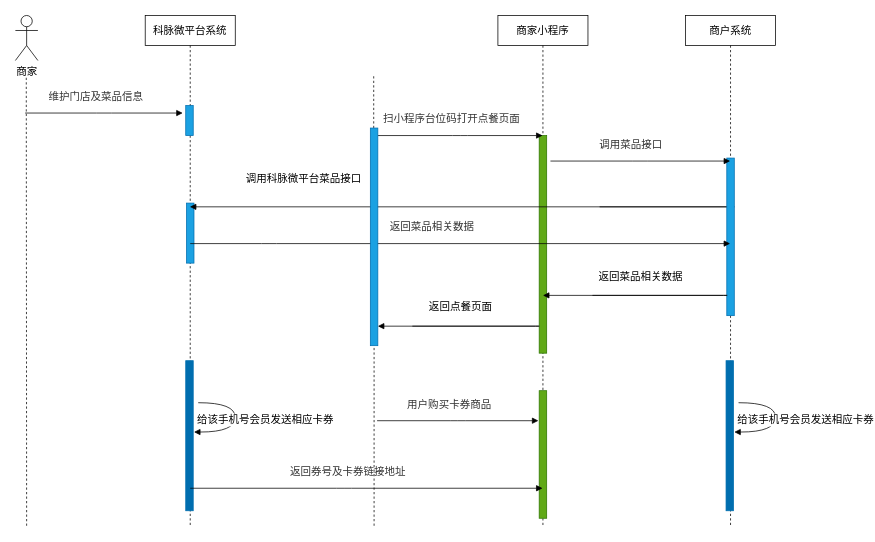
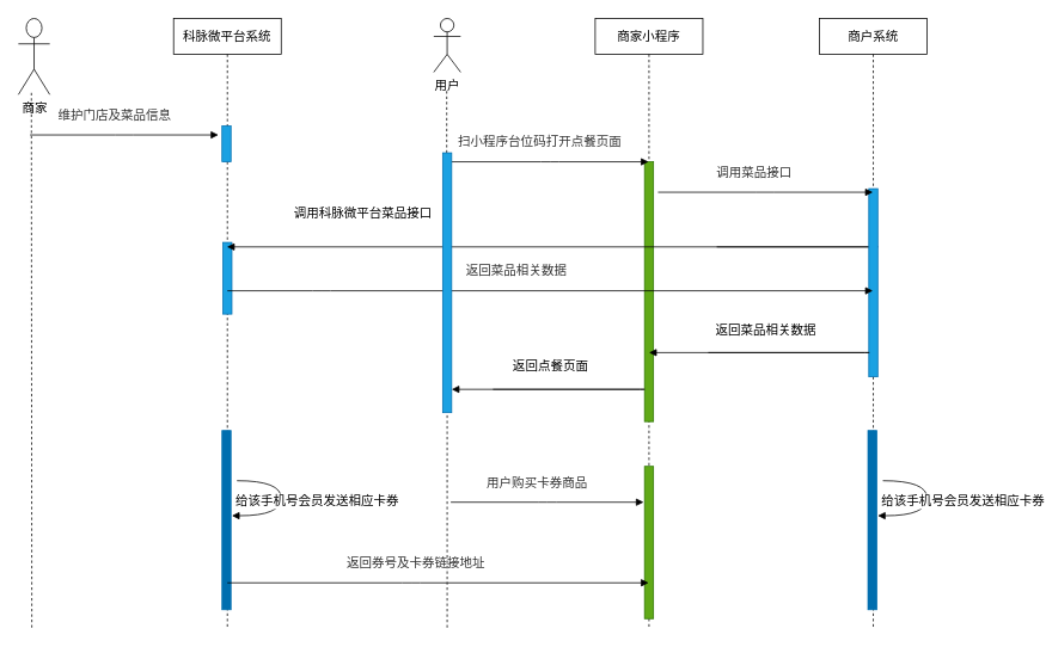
- <mxCell id="2" value="&lt;font style=&quot;font-size: 14px&quot;&gt;商家&lt;/font&gt;" style="shape=umlActor;verticalLabelPosition=bottom;verticalAlign=top;html=1;outlineConnect=0;movable=1;resizable=1;rotatable=1;deletable=1;editable=1;connectable=1;" parent="1" vertex="1"><mxGeometry x="20" y="20" width="30" height="60" as="geometry" /></mxCell>
+ <mxCell id="2" value="&lt;font style=&quot;font-size: 14px&quot;&gt;商家&lt;/font&gt;" style="shape=umlActor;verticalLabelPosition=bottom;verticalAlign=top;html=1;outlineConnect=0;movable=1;resizable=1;rotatable=1;deletable=1;editable=1;connectable=1;" parent="1" vertex="1"><mxGeometry x="20" y="20" width="35" height="85" as="geometry" /></mxCell>
+ <mxCell id="14" value="&lt;span style=&quot;font-size: 14px&quot;&gt;用户&lt;/span&gt;" style="shape=umlActor;verticalLabelPosition=bottom;verticalAlign=top;html=1;outlineConnect=0;movable=1;resizable=1;rotatable=1;deletable=1;editable=1;connectable=1;" parent="1" vertex="1"><mxGeometry x="483" y="20" width="30" height="60" as="geometry" /></mxCell>
